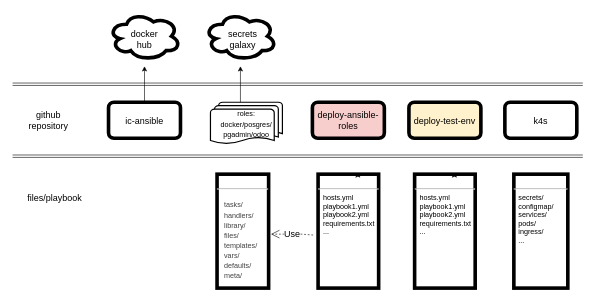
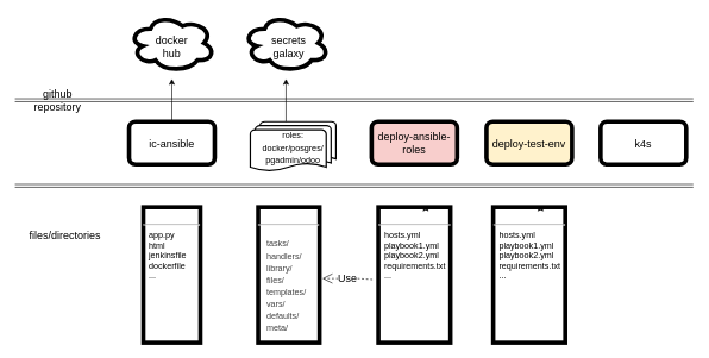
- <mxCell id="12" value="&lt;font style=&quot;font-size: 15px&quot;&gt;github repository&lt;/font&gt;" style="text;html=1;strokeColor=none;fillColor=none;align=center;verticalAlign=middle;whiteSpace=wrap;rounded=0;fontSize=12;" vertex="1" parent="1"><mxGeometry x="50" y="185" width="60" height="30" as="geometry" /></mxCell>
+ <mxCell id="12" value="&lt;font style=&quot;font-size: 15px&quot;&gt;github repository&lt;/font&gt;" style="text;html=1;strokeColor=none;fillColor=none;align=center;verticalAlign=middle;whiteSpace=wrap;rounded=0;fontSize=12;" vertex="1" parent="1"><mxGeometry x="50" y="125" width="60" height="30" as="geometry" /></mxCell>
- <mxCell id="15" value="files/playbook" style="text;html=1;align=center;verticalAlign=middle;resizable=0;points=[];autosize=1;strokeColor=none;fillColor=none;fontSize=15;fontFamily=Helvetica;" vertex="1" parent="1"><mxGeometry x="30" y="320" width="120" height="20" as="geometry" /></mxCell>
+ <mxCell id="15" value="files/directories" style="text;html=1;align=center;verticalAlign=middle;resizable=0;points=[];autosize=1;strokeColor=none;fillColor=none;fontSize=15;fontFamily=Helvetica;" vertex="1" parent="1"><mxGeometry x="30" y="320" width="120" height="20" as="geometry" /></mxCell>
+ <mxCell id="13" value="&lt;p style=&quot;margin: 0px ; margin-top: 4px ; text-align: center ; text-decoration: underline&quot;&gt;&lt;br&gt;&lt;/p&gt;&lt;hr&gt;&lt;p style=&quot;margin: 0px ; margin-left: 8px&quot;&gt;app.py&lt;/p&gt;&lt;p style=&quot;margin: 0px ; margin-left: 8px&quot;&gt;html&lt;br&gt;&lt;/p&gt;&lt;p style=&quot;margin: 0px ; margin-left: 8px&quot;&gt;jenkinsfile&lt;/p&gt;&lt;p style=&quot;margin: 0px ; margin-left: 8px&quot;&gt;dockerfile&lt;/p&gt;&lt;p style=&quot;margin: 0px ; margin-left: 8px&quot;&gt;...&lt;/p&gt;" style="verticalAlign=top;align=left;overflow=fill;fontSize=12;fontFamily=Helvetica;html=1;strokeWidth=6;" vertex="1" parent="1"><mxGeometry x="200" y="290" width="80" height="190" as="geometry" /></mxCell>
- <mxCell id="20" value="&lt;p style=&quot;margin: 0px ; margin-top: 4px ; text-align: center ; text-decoration: underline&quot;&gt;&lt;br&gt;&lt;/p&gt;&lt;hr&gt;&lt;p style=&quot;margin: 0px ; margin-left: 8px&quot;&gt;secrets/&lt;/p&gt;&lt;p style=&quot;margin: 0px ; margin-left: 8px&quot;&gt;configmap/&lt;br&gt;&lt;/p&gt;&lt;p style=&quot;margin: 0px ; margin-left: 8px&quot;&gt;services/&lt;/p&gt;&lt;p style=&quot;margin: 0px ; margin-left: 8px&quot;&gt;pods/&lt;/p&gt;&lt;p style=&quot;margin: 0px ; margin-left: 8px&quot;&gt;ingress/&lt;/p&gt;&lt;p style=&quot;margin: 0px ; margin-left: 8px&quot;&gt;...&lt;/p&gt;" style="verticalAlign=top;align=left;overflow=fill;fontSize=12;fontFamily=Helvetica;html=1;strokeWidth=6;" vertex="1" parent="1"><mxGeometry x="856" y="290" width="90" height="190" as="geometry" /></mxCell>
